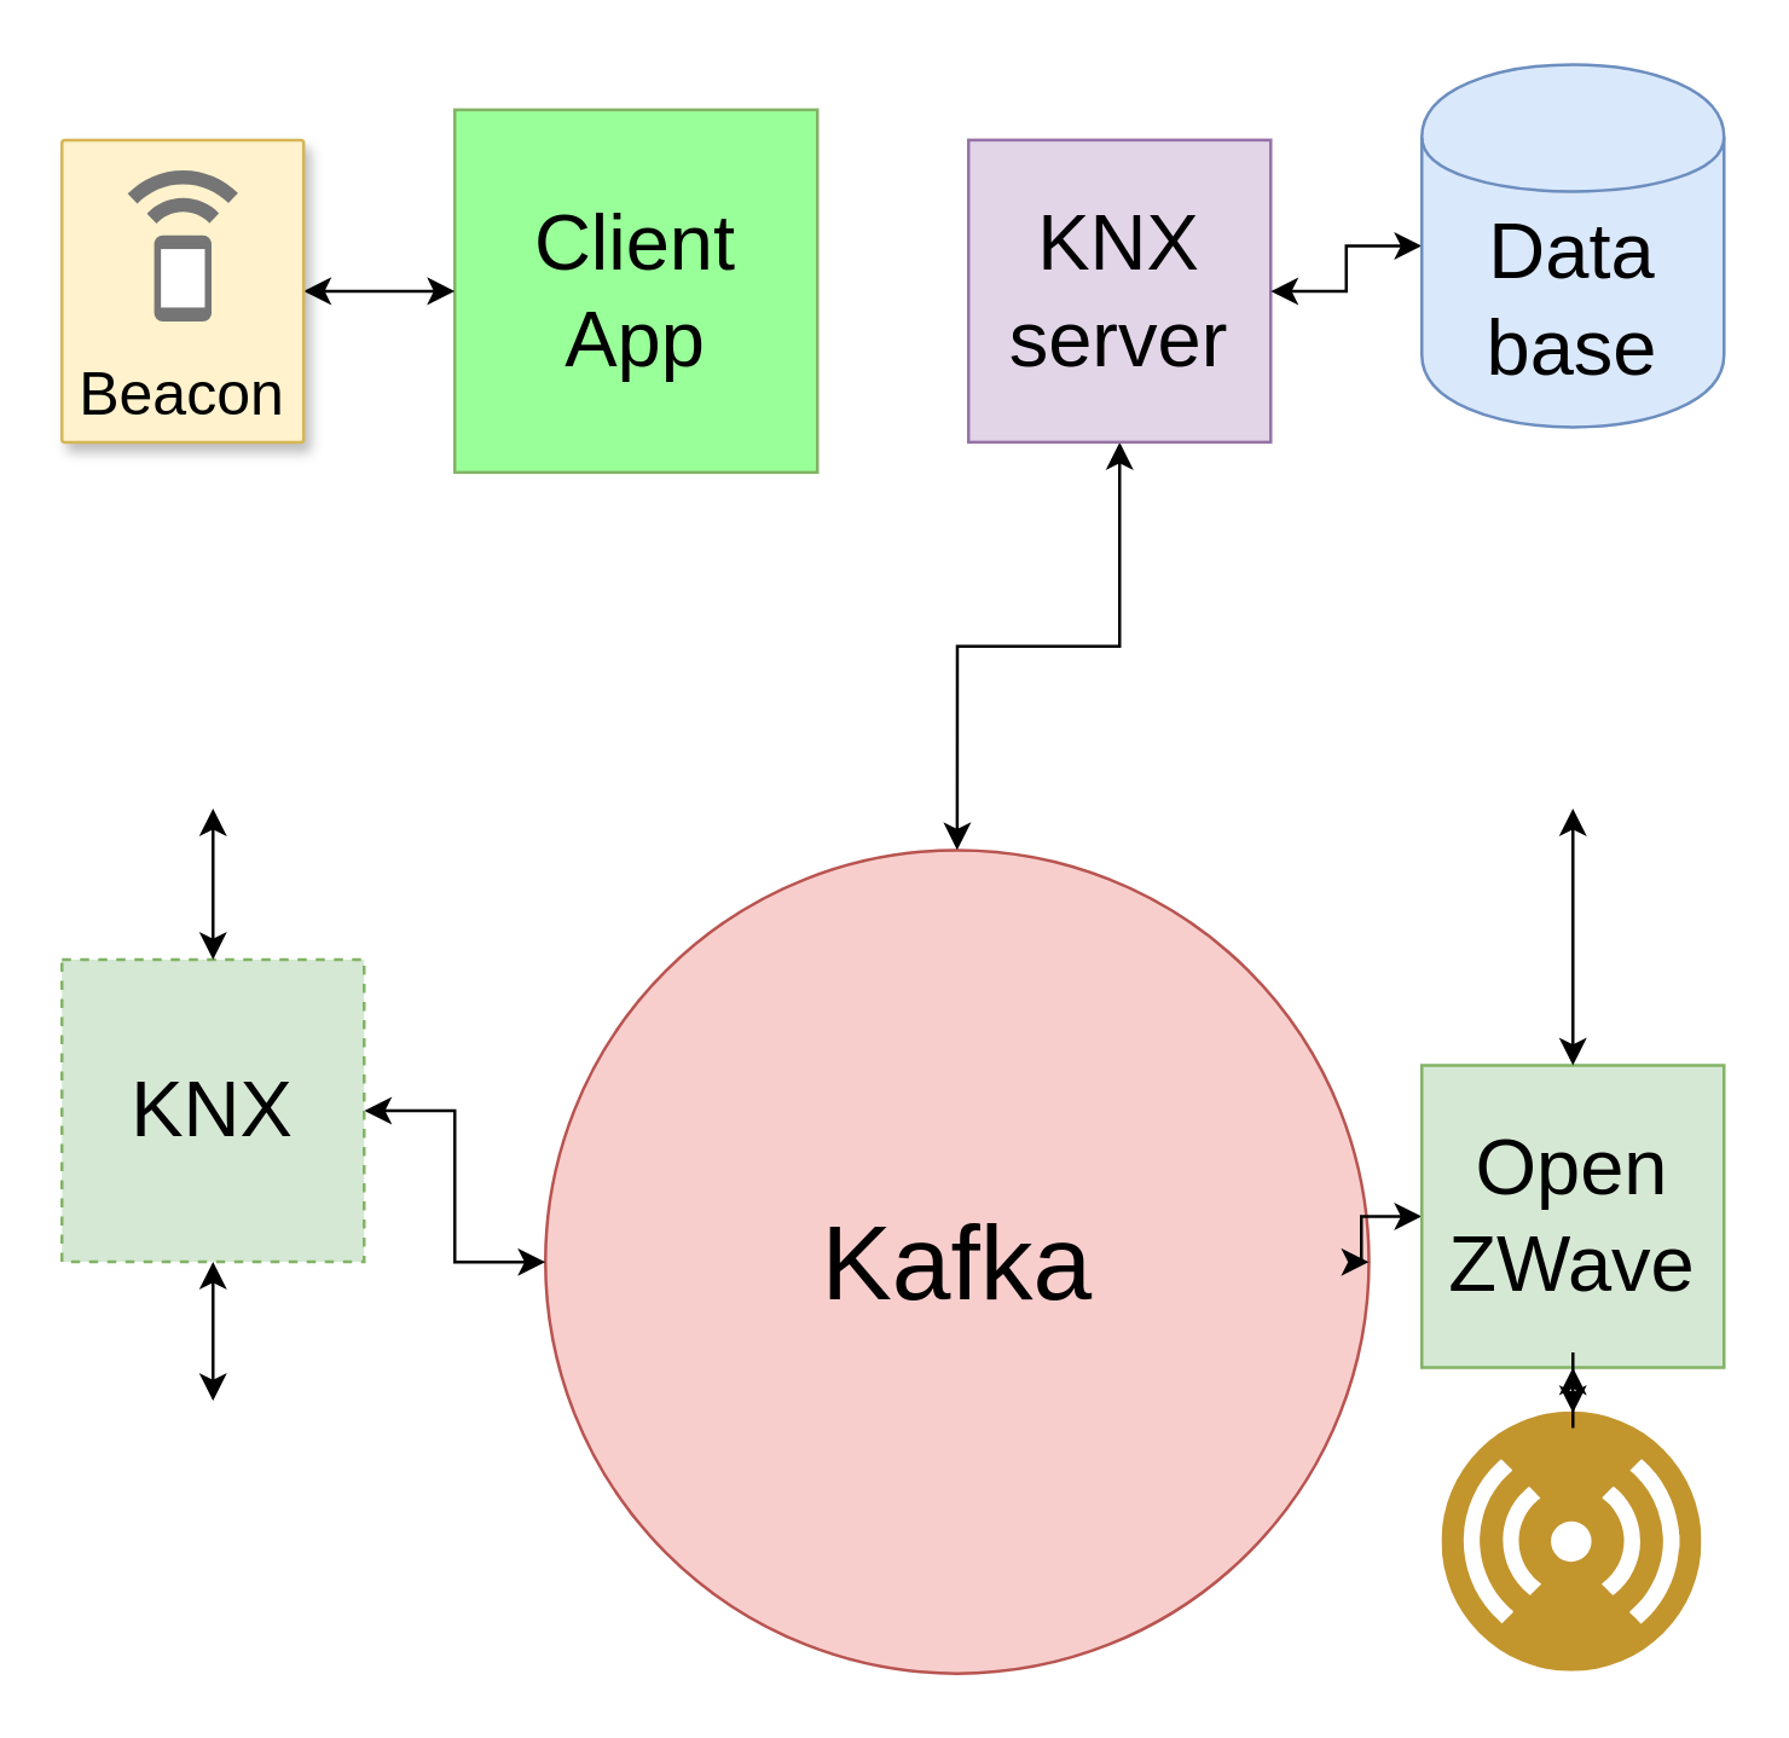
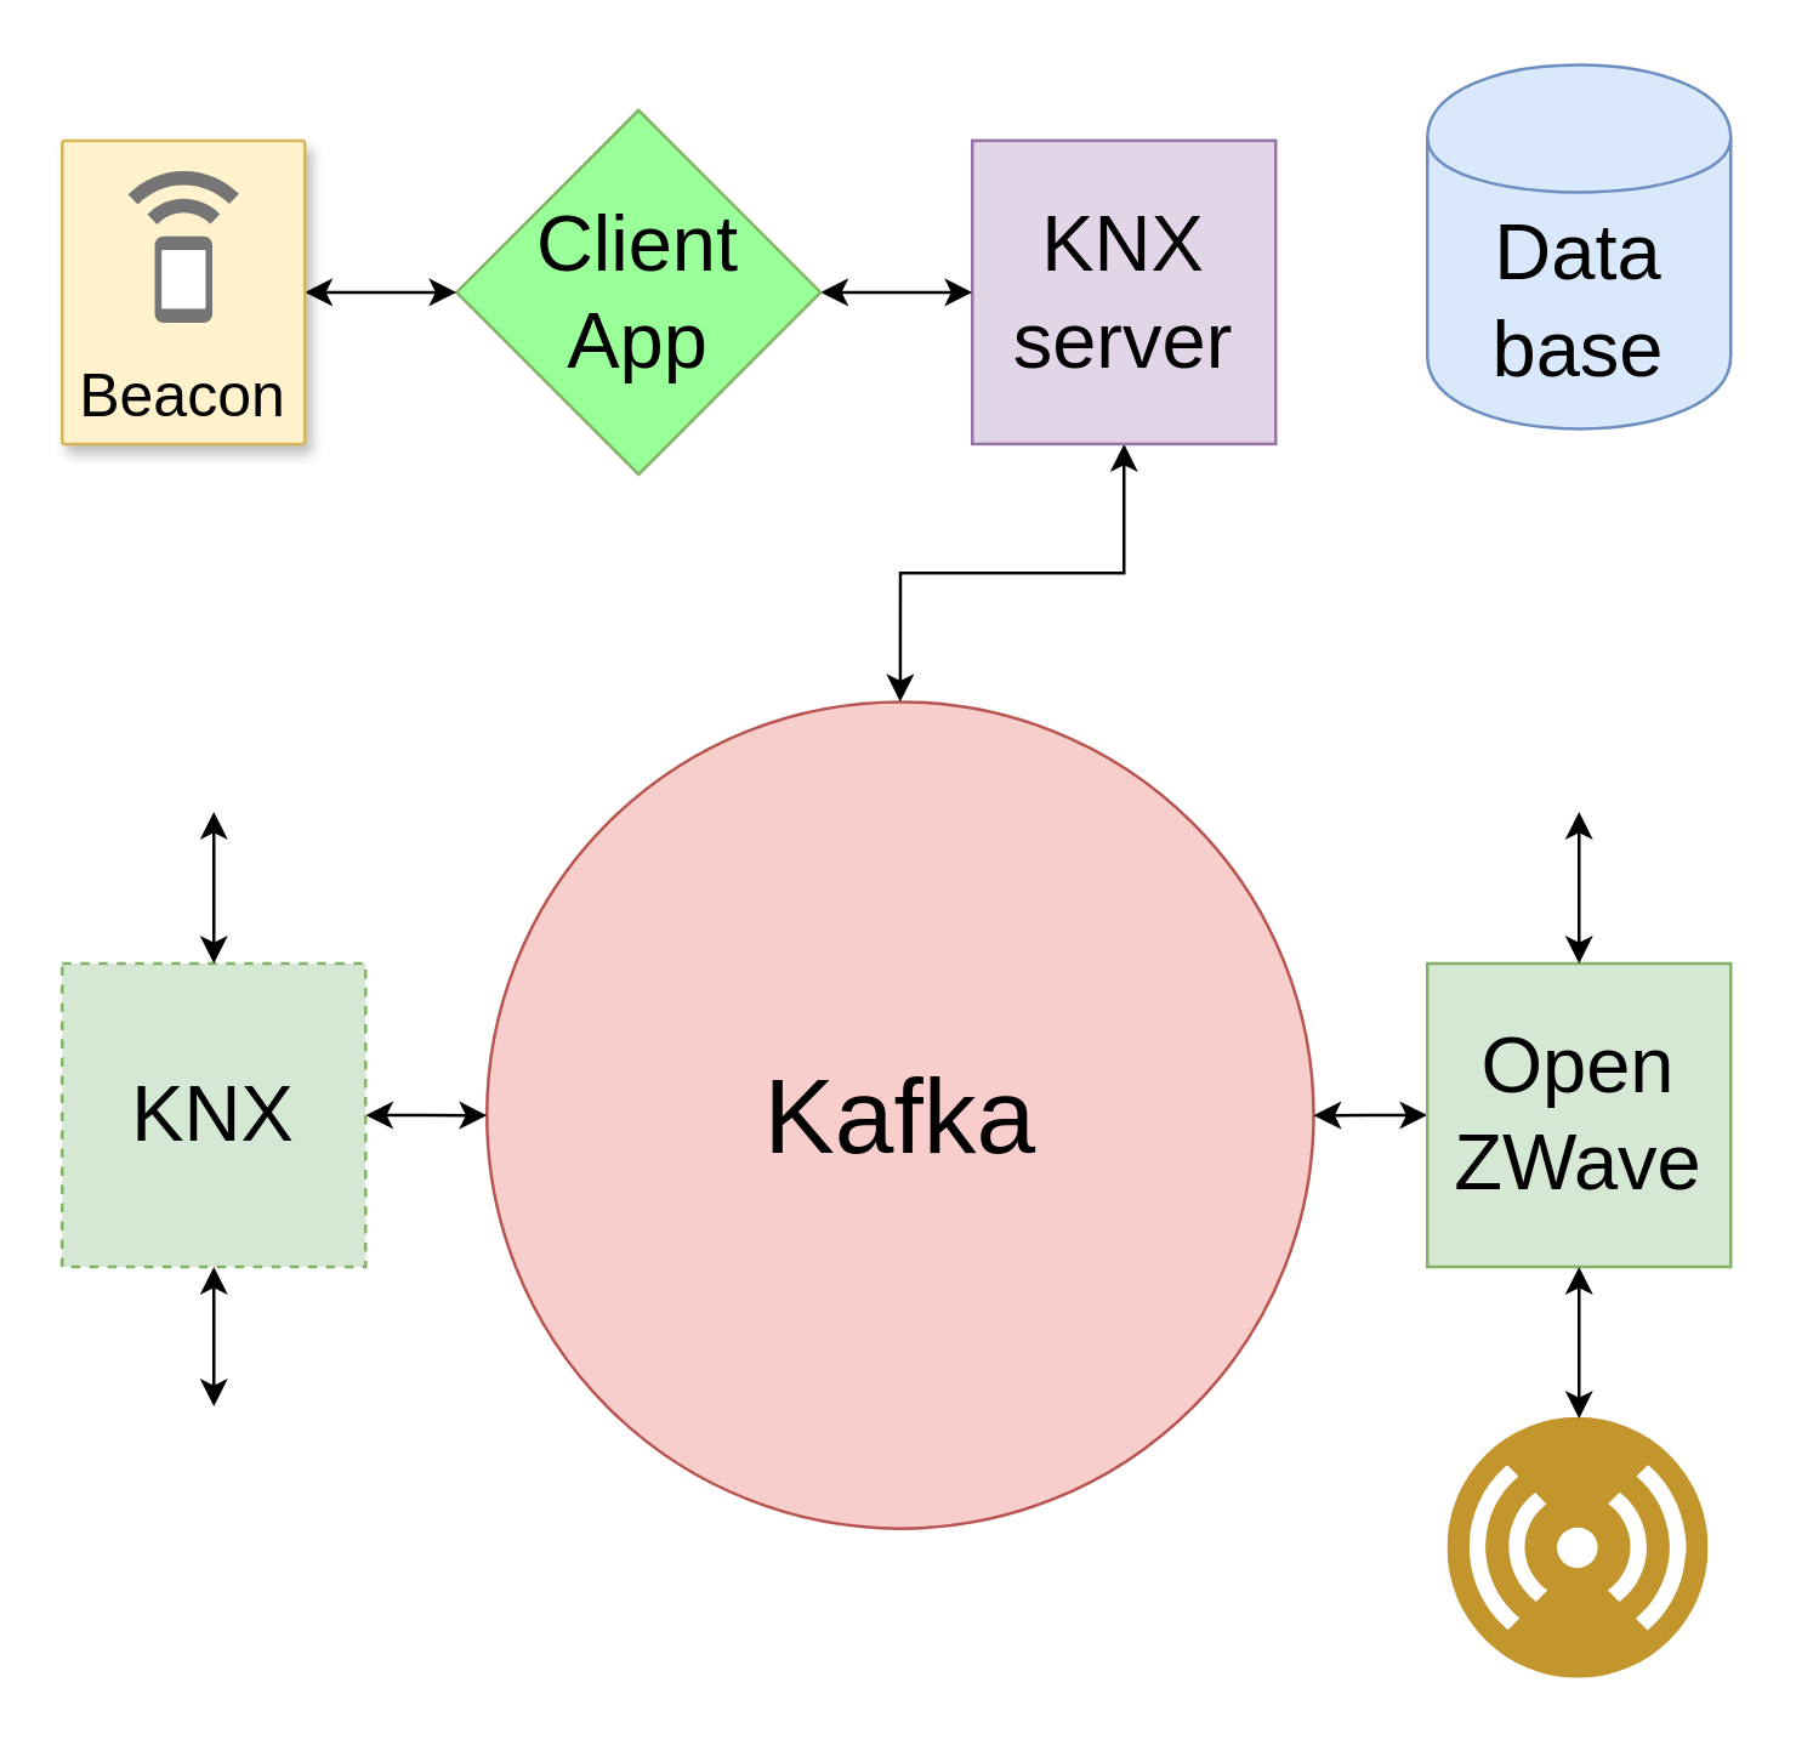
- <mxCell id="7" style="edgeStyle=orthogonalEdgeStyle;rounded=0;orthogonalLoop=1;jettySize=auto;html=1;startArrow=classic;startFill=1;" parent="1" source="8" target="4" edge="1"><mxGeometry relative="1" as="geometry" /></mxCell>
- <mxCell id="6" value="Client App" style="whiteSpace=wrap;html=1;fontSize=26;fillColor=#99FF99;strokeColor=#82b366;rounded=0;" parent="1" vertex="1"><mxGeometry x="150" y="35.75" width="120" height="120" as="geometry" /></mxCell>
+ <mxCell id="6" value="Client App" style="rhombus;whiteSpace=wrap;html=1;fontSize=26;fillColor=#99FF99;strokeColor=#82b366;" parent="1" vertex="1"><mxGeometry x="150" y="35.75" width="120" height="120" as="geometry" /></mxCell>
+ <mxCell id="5" style="edgeStyle=orthogonalEdgeStyle;rounded=0;orthogonalLoop=1;jettySize=auto;html=1;startArrow=classic;startFill=1;" parent="1" source="6" target="4" edge="1"><mxGeometry relative="1" as="geometry" /></mxCell>
- <mxCell id="10" value="Open ZWave" style="whiteSpace=wrap;html=1;aspect=fixed;fontSize=26;fillColor=#d5e8d4;strokeColor=#82b366;" parent="1" vertex="1"><mxGeometry x="470" y="352" width="100" height="100" as="geometry" /></mxCell>
+ <mxCell id="10" value="Open ZWave" style="whiteSpace=wrap;html=1;aspect=fixed;fontSize=26;fillColor=#d5e8d4;strokeColor=#82b366;" parent="1" vertex="1"><mxGeometry x="470" y="317" width="100" height="100" as="geometry" /></mxCell>
- <mxCell id="2" value="Kafka" style="ellipse;whiteSpace=wrap;html=1;aspect=fixed;fontSize=35;fillColor=#f8cecc;strokeColor=#b85450;" parent="1" vertex="1"><mxGeometry x="180" y="280.75" width="272.5" height="272.5" as="geometry" /></mxCell>
+ <mxCell id="2" value="Kafka" style="ellipse;whiteSpace=wrap;html=1;aspect=fixed;fontSize=35;fillColor=#f8cecc;strokeColor=#b85450;" parent="1" vertex="1"><mxGeometry x="160" y="230.75" width="272.5" height="272.5" as="geometry" /></mxCell>
